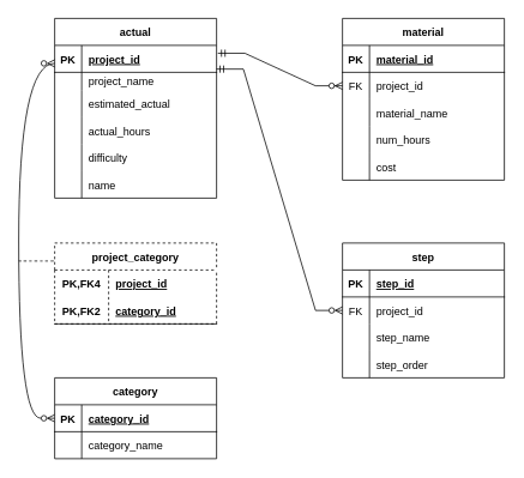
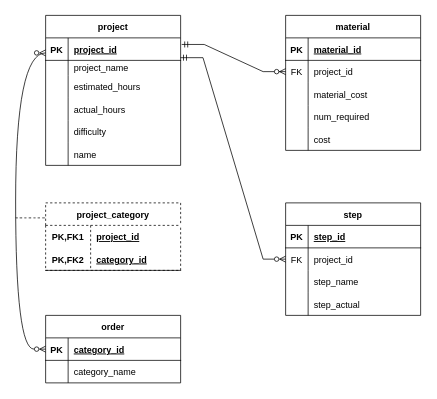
- <mxCell id="2" value="actual" style="shape=table;startSize=30;container=1;collapsible=1;childLayout=tableLayout;fixedRows=1;rowLines=0;fontStyle=1;align=center;resizeLast=1;" parent="1" vertex="1"><mxGeometry x="60" y="20" width="180" height="200" as="geometry" /></mxCell>
+ <mxCell id="2" value="project" style="shape=table;startSize=30;container=1;collapsible=1;childLayout=tableLayout;fixedRows=1;rowLines=0;fontStyle=1;align=center;resizeLast=1;" parent="1" vertex="1"><mxGeometry x="60" y="20" width="180" height="200" as="geometry" /></mxCell>
- <mxCell id="11" value="estimated_actual" style="shape=partialRectangle;connectable=0;fillColor=none;top=0;left=0;bottom=0;right=0;align=left;spacingLeft=6;overflow=hidden;" parent="9" vertex="1"><mxGeometry x="30" width="150" height="30" as="geometry"><mxRectangle width="150" height="30" as="alternateBounds" /></mxGeometry></mxCell>
+ <mxCell id="11" value="estimated_hours" style="shape=partialRectangle;connectable=0;fillColor=none;top=0;left=0;bottom=0;right=0;align=left;spacingLeft=6;overflow=hidden;" parent="9" vertex="1"><mxGeometry x="30" width="150" height="30" as="geometry"><mxRectangle width="150" height="30" as="alternateBounds" /></mxGeometry></mxCell>
- <mxCell id="37" value="material_name" style="shape=partialRectangle;connectable=0;fillColor=none;top=0;left=0;bottom=0;right=0;align=left;spacingLeft=6;overflow=hidden;" parent="35" vertex="1"><mxGeometry x="30" width="150" height="30" as="geometry"><mxRectangle width="150" height="30" as="alternateBounds" /></mxGeometry></mxCell>
+ <mxCell id="37" value="material_cost" style="shape=partialRectangle;connectable=0;fillColor=none;top=0;left=0;bottom=0;right=0;align=left;spacingLeft=6;overflow=hidden;" parent="35" vertex="1"><mxGeometry x="30" width="150" height="30" as="geometry"><mxRectangle width="150" height="30" as="alternateBounds" /></mxGeometry></mxCell>
- <mxCell id="40" value="num_hours" style="shape=partialRectangle;connectable=0;fillColor=none;top=0;left=0;bottom=0;right=0;align=left;spacingLeft=6;overflow=hidden;" parent="38" vertex="1"><mxGeometry x="30" width="150" height="30" as="geometry"><mxRectangle width="150" height="30" as="alternateBounds" /></mxGeometry></mxCell>
+ <mxCell id="40" value="num_required" style="shape=partialRectangle;connectable=0;fillColor=none;top=0;left=0;bottom=0;right=0;align=left;spacingLeft=6;overflow=hidden;" parent="38" vertex="1"><mxGeometry x="30" width="150" height="30" as="geometry"><mxRectangle width="150" height="30" as="alternateBounds" /></mxGeometry></mxCell>
- <mxCell id="23" value="PK,FK4" style="shape=partialRectangle;connectable=0;fillColor=none;top=0;left=0;bottom=0;right=0;fontStyle=1;overflow=hidden;" parent="22" vertex="1"><mxGeometry width="60" height="30" as="geometry"><mxRectangle width="60" height="30" as="alternateBounds" /></mxGeometry></mxCell>
+ <mxCell id="23" value="PK,FK1" style="shape=partialRectangle;connectable=0;fillColor=none;top=0;left=0;bottom=0;right=0;fontStyle=1;overflow=hidden;" parent="22" vertex="1"><mxGeometry width="60" height="30" as="geometry"><mxRectangle width="60" height="30" as="alternateBounds" /></mxGeometry></mxCell>
- <mxCell id="63" value="step_order" style="shape=partialRectangle;connectable=0;fillColor=none;top=0;left=0;bottom=0;right=0;align=left;spacingLeft=6;overflow=hidden;" parent="61" vertex="1"><mxGeometry x="30" width="150" height="30" as="geometry"><mxRectangle width="150" height="30" as="alternateBounds" /></mxGeometry></mxCell>
+ <mxCell id="63" value="step_actual" style="shape=partialRectangle;connectable=0;fillColor=none;top=0;left=0;bottom=0;right=0;align=left;spacingLeft=6;overflow=hidden;" parent="61" vertex="1"><mxGeometry x="30" width="150" height="30" as="geometry"><mxRectangle width="150" height="30" as="alternateBounds" /></mxGeometry></mxCell>
- <mxCell id="44" value="category" style="shape=table;startSize=30;container=1;collapsible=1;childLayout=tableLayout;fixedRows=1;rowLines=0;fontStyle=1;align=center;resizeLast=1;" parent="1" vertex="1"><mxGeometry x="60" y="420" width="180" height="90" as="geometry" /></mxCell>
+ <mxCell id="44" value="order" style="shape=table;startSize=30;container=1;collapsible=1;childLayout=tableLayout;fixedRows=1;rowLines=0;fontStyle=1;align=center;resizeLast=1;" parent="1" vertex="1"><mxGeometry x="60" y="420" width="180" height="90" as="geometry" /></mxCell>
